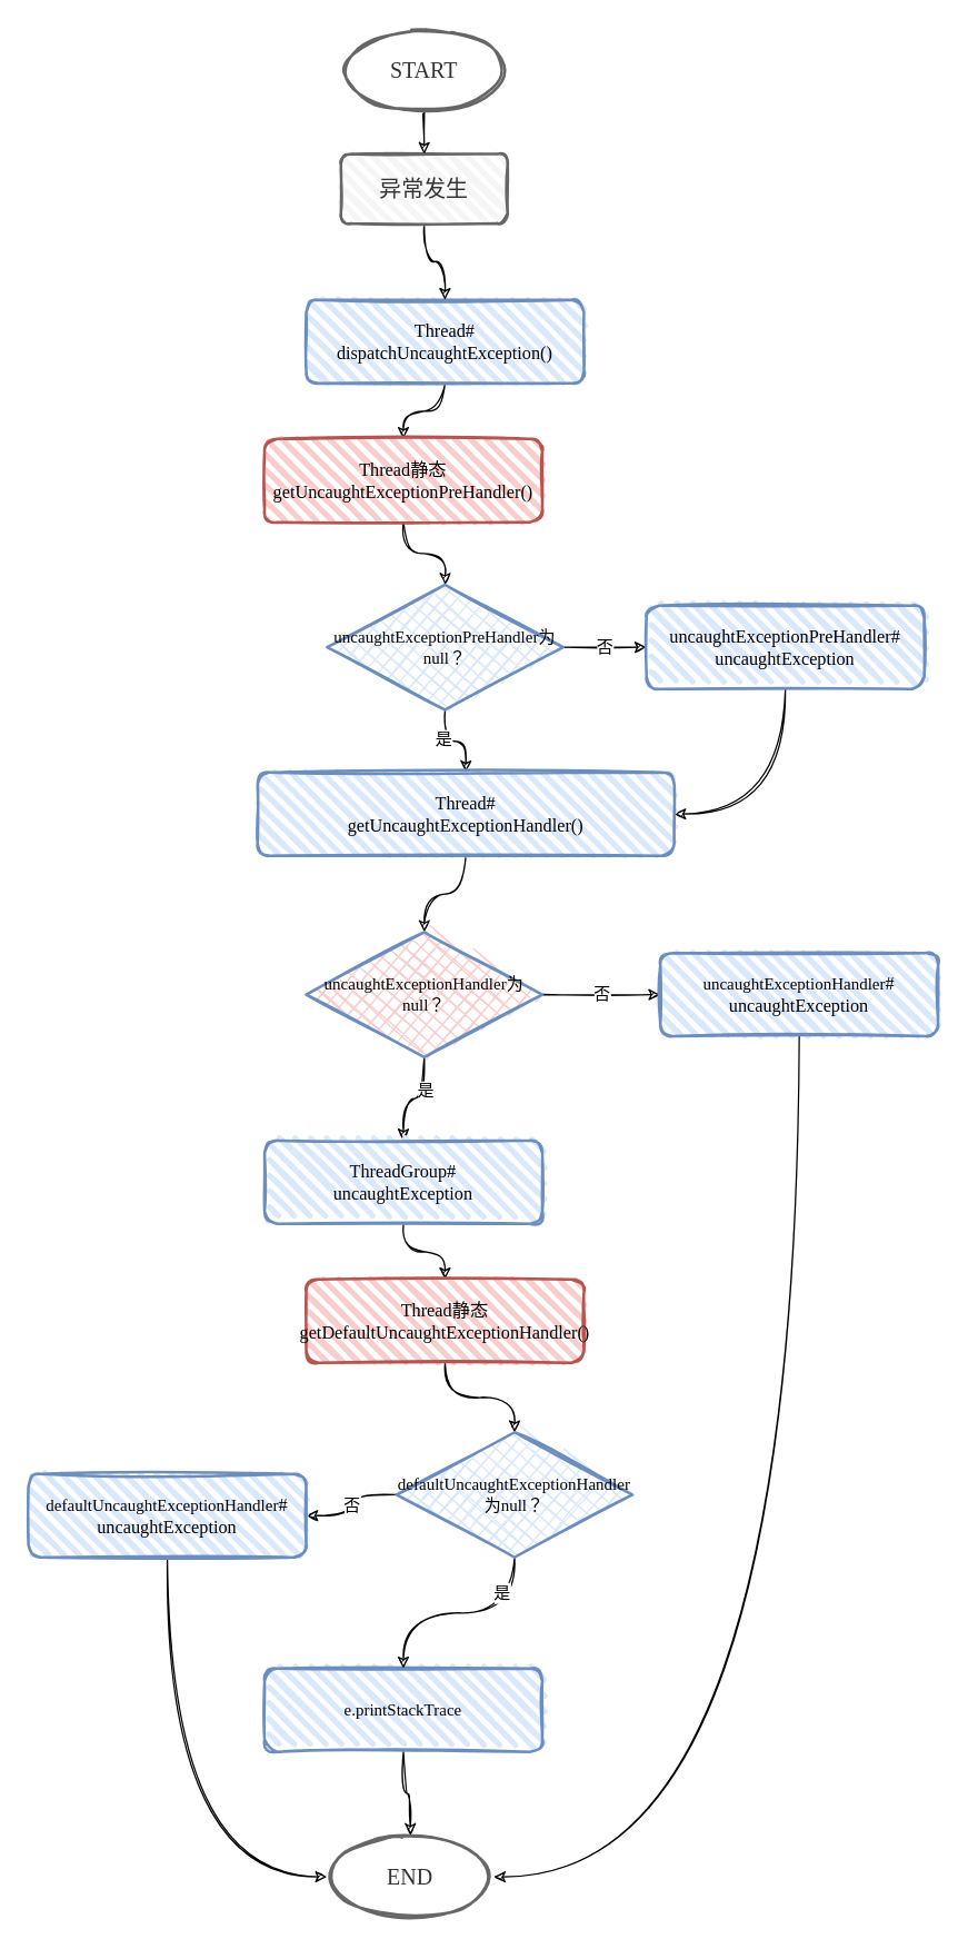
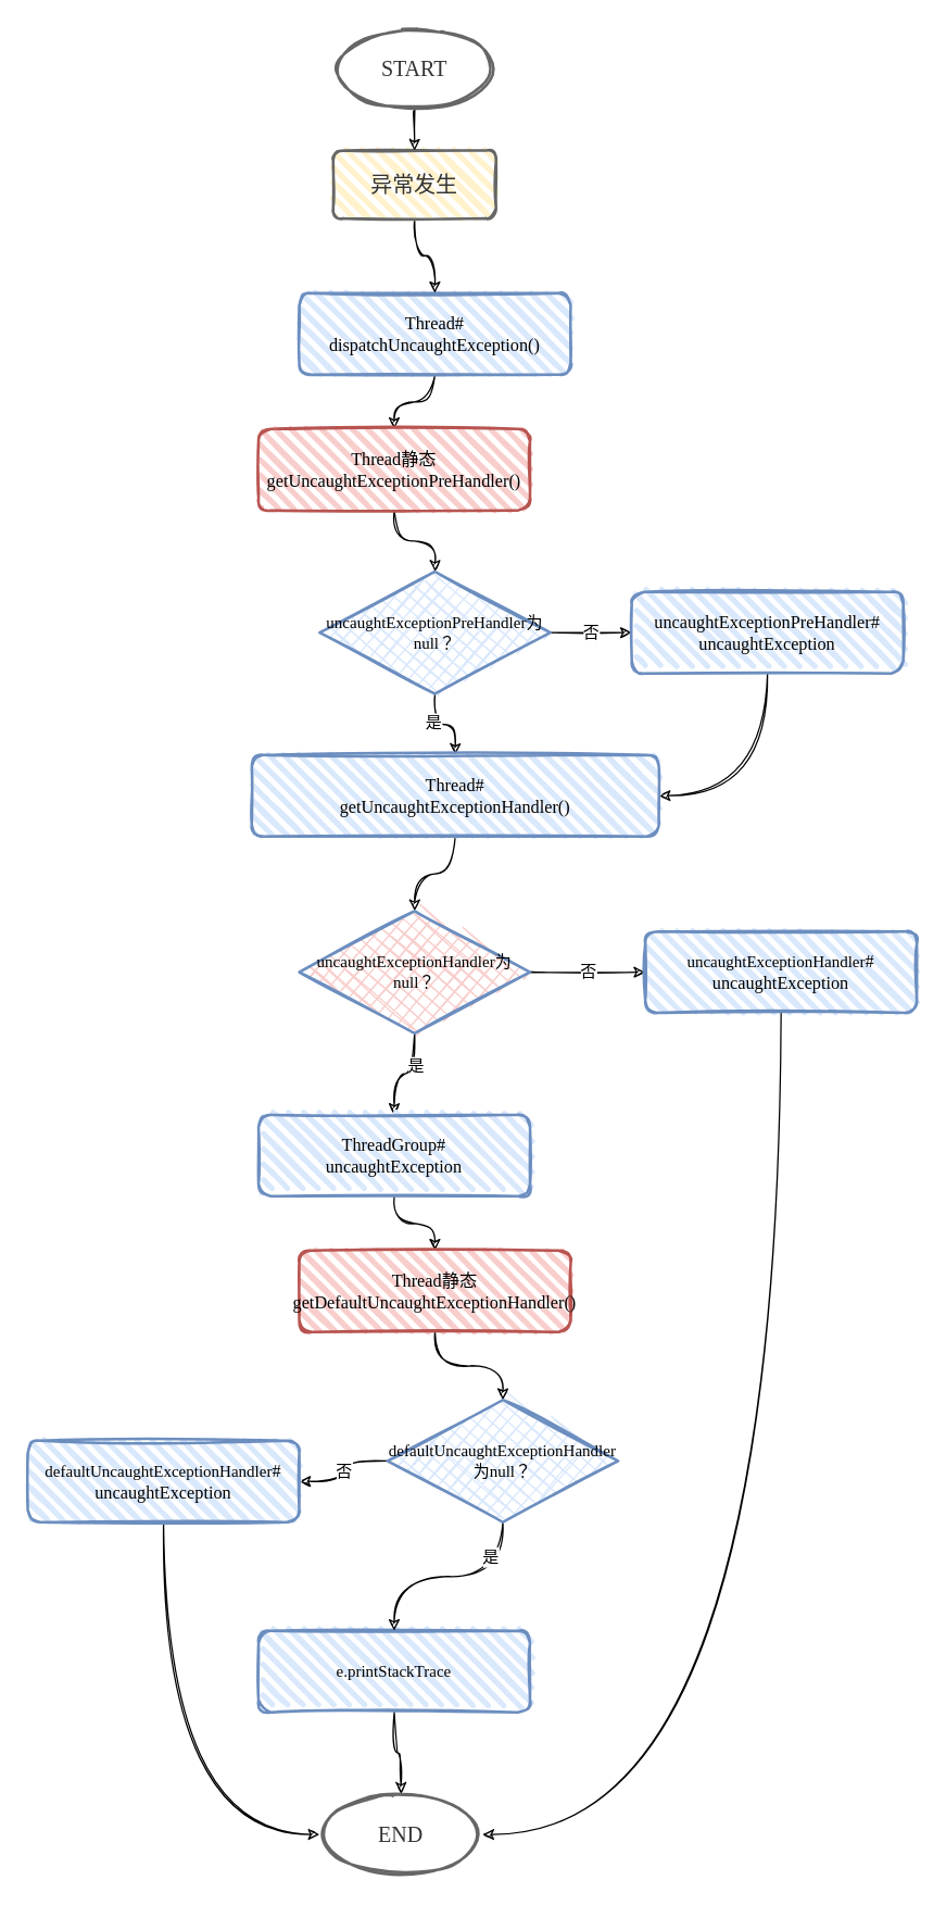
- <mxCell id="5" value="&lt;font style=&quot;font-size: 16px&quot;&gt;异常发生&lt;/font&gt;" style="rounded=1;whiteSpace=wrap;html=1;strokeWidth=2;fillWeight=4;hachureGap=8;hachureAngle=45;fillColor=#f5f5f5;sketch=1;strokeColor=#666666;fillStyle=auto;fontColor=#333333;fontFamily=Comic Sans MS;" parent="1" vertex="1"><mxGeometry x="245" y="110" width="120" height="50" as="geometry" /></mxCell>
+ <mxCell id="5" value="&lt;font style=&quot;font-size: 16px&quot;&gt;异常发生&lt;/font&gt;" style="rounded=1;whiteSpace=wrap;html=1;strokeWidth=2;fillWeight=4;hachureGap=8;hachureAngle=45;fillColor=#fff2cc;sketch=1;strokeColor=#666666;fillStyle=auto;fontColor=#333333;fontFamily=Comic Sans MS;" parent="1" vertex="1"><mxGeometry x="245" y="110" width="120" height="50" as="geometry" /></mxCell>
